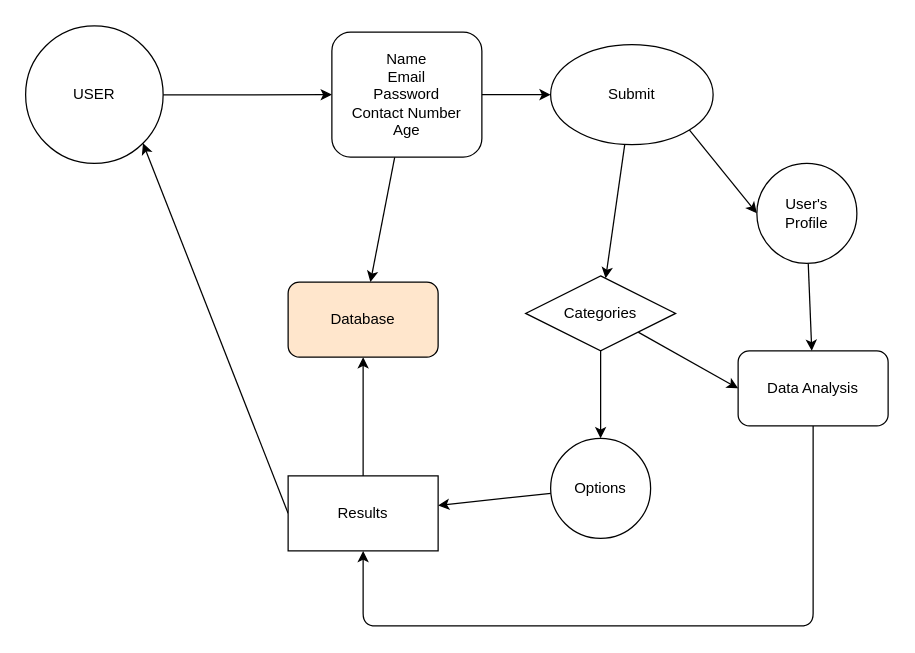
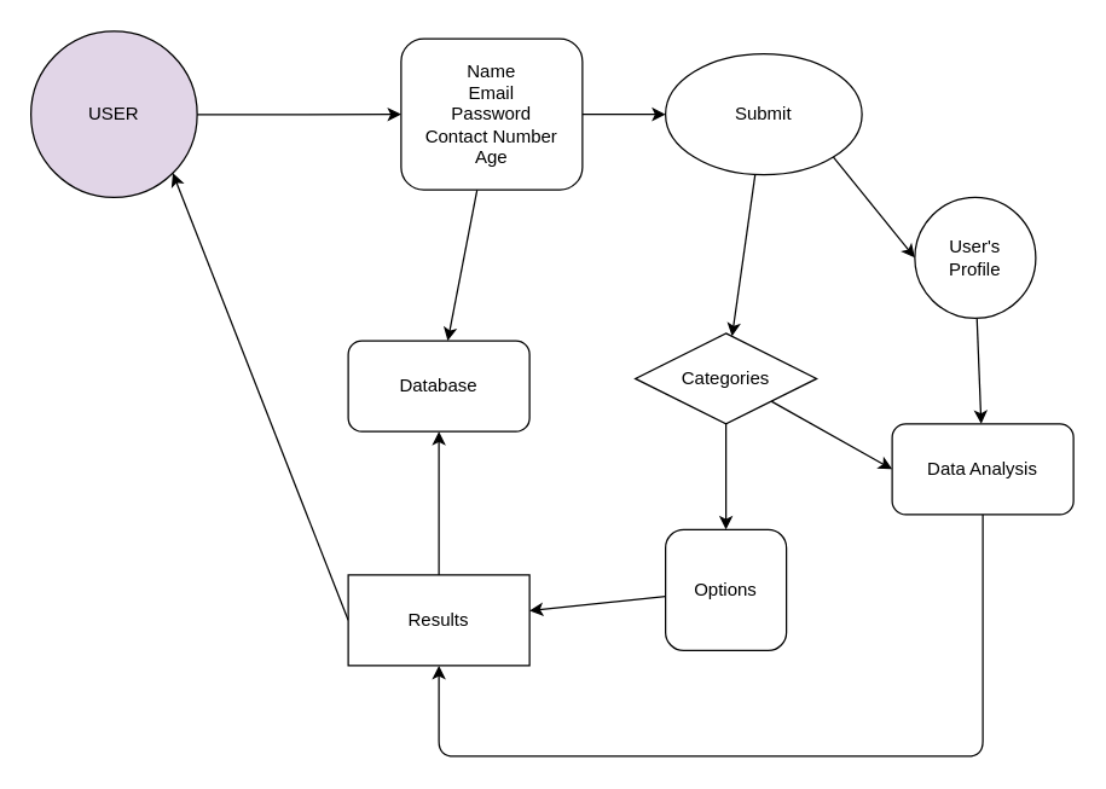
- <mxCell id="3" value="USER" style="ellipse;whiteSpace=wrap;html=1;aspect=fixed;strokeColor=#000000;" vertex="1" parent="1"><mxGeometry x="20" y="20" width="110" height="110" as="geometry" /></mxCell>
+ <mxCell id="3" value="USER" style="ellipse;whiteSpace=wrap;html=1;aspect=fixed;strokeColor=#000000;fillColor=#e1d5e7;" vertex="1" parent="1"><mxGeometry x="20" y="20" width="110" height="110" as="geometry" /></mxCell>
- <mxCell id="22" value="Database" style="whiteSpace=wrap;html=1;rounded=1;strokeColor=#000000;fillColor=#ffe6cc;" vertex="1" parent="1"><mxGeometry x="230" y="225" width="120" height="60" as="geometry" /></mxCell>
+ <mxCell id="22" value="Database" style="whiteSpace=wrap;html=1;rounded=1;strokeColor=#000000;" vertex="1" parent="1"><mxGeometry x="230" y="225" width="120" height="60" as="geometry" /></mxCell>
- <mxCell id="16" value="Options" style="ellipse;whiteSpace=wrap;html=1;rounded=0;strokeColor=#000000;" vertex="1" parent="1"><mxGeometry x="440" y="350" width="80" height="80" as="geometry" /></mxCell>
+ <mxCell id="16" value="Options" style="whiteSpace=wrap;html=1;strokeColor=#000000;rounded=1;" vertex="1" parent="1"><mxGeometry x="440" y="350" width="80" height="80" as="geometry" /></mxCell>
